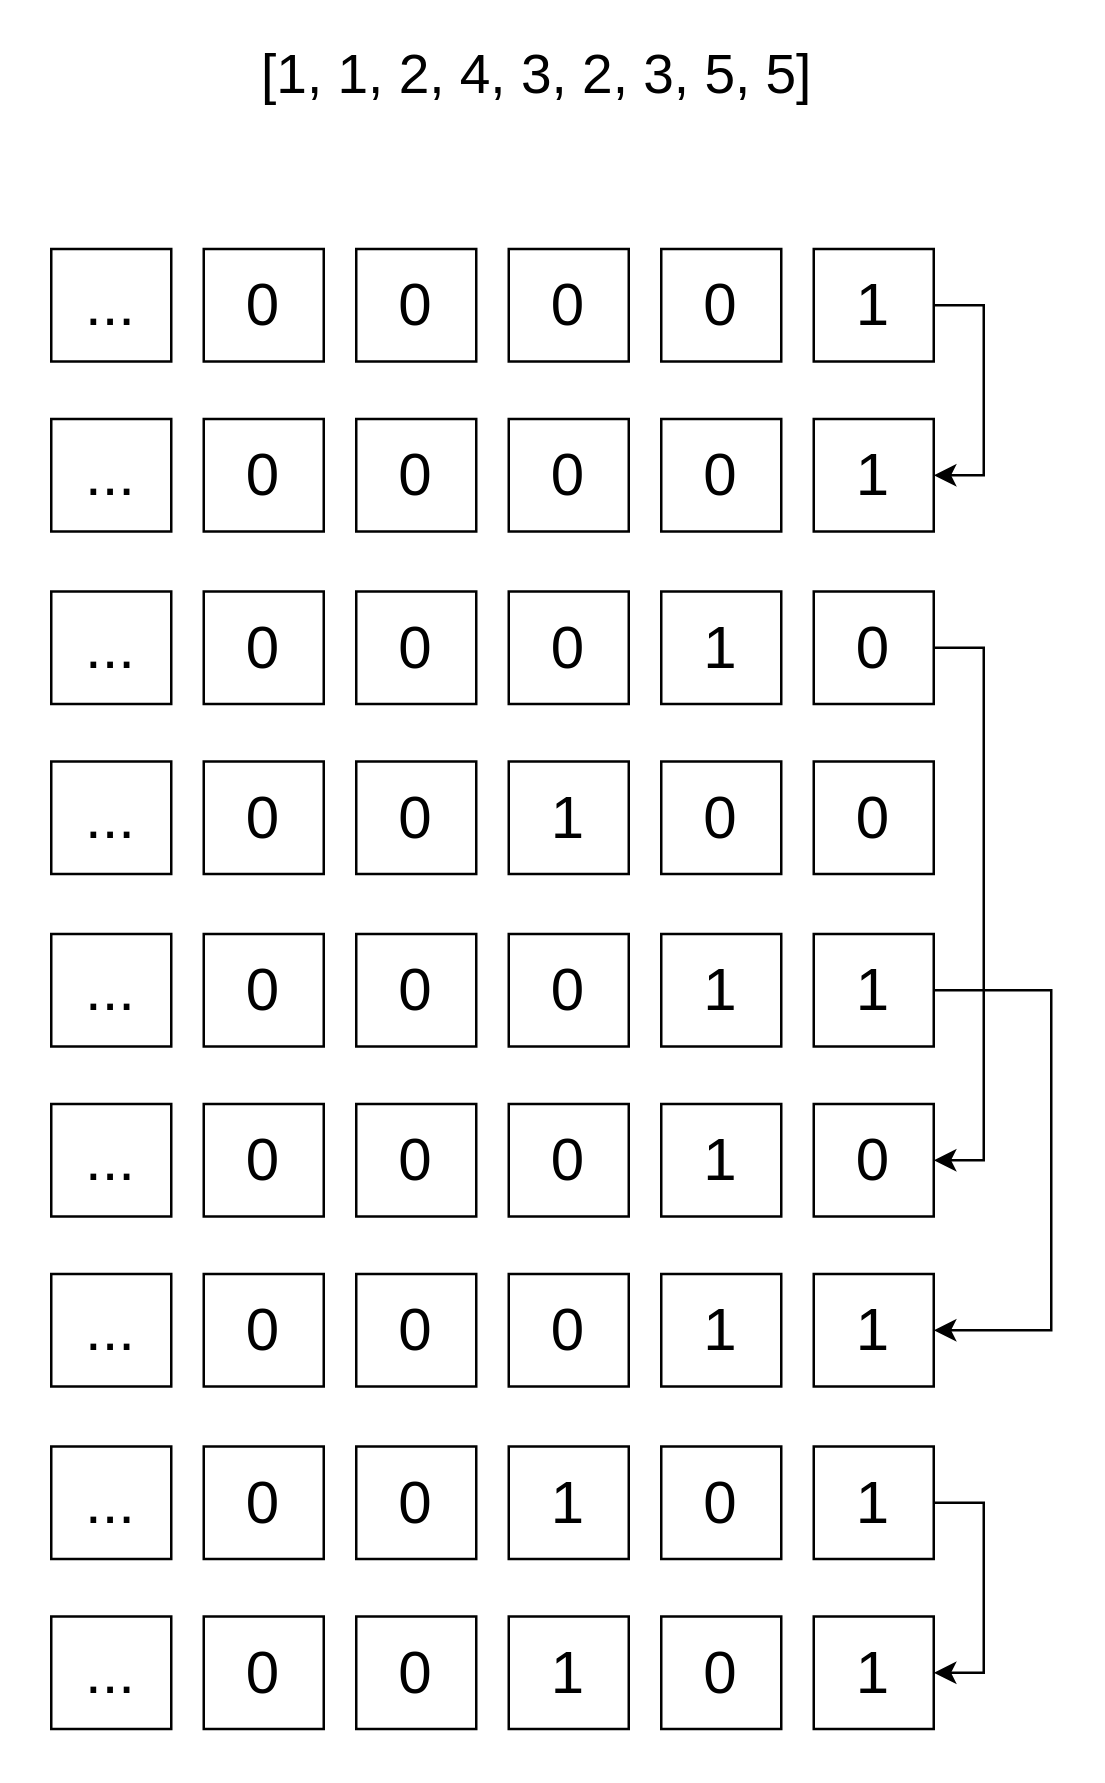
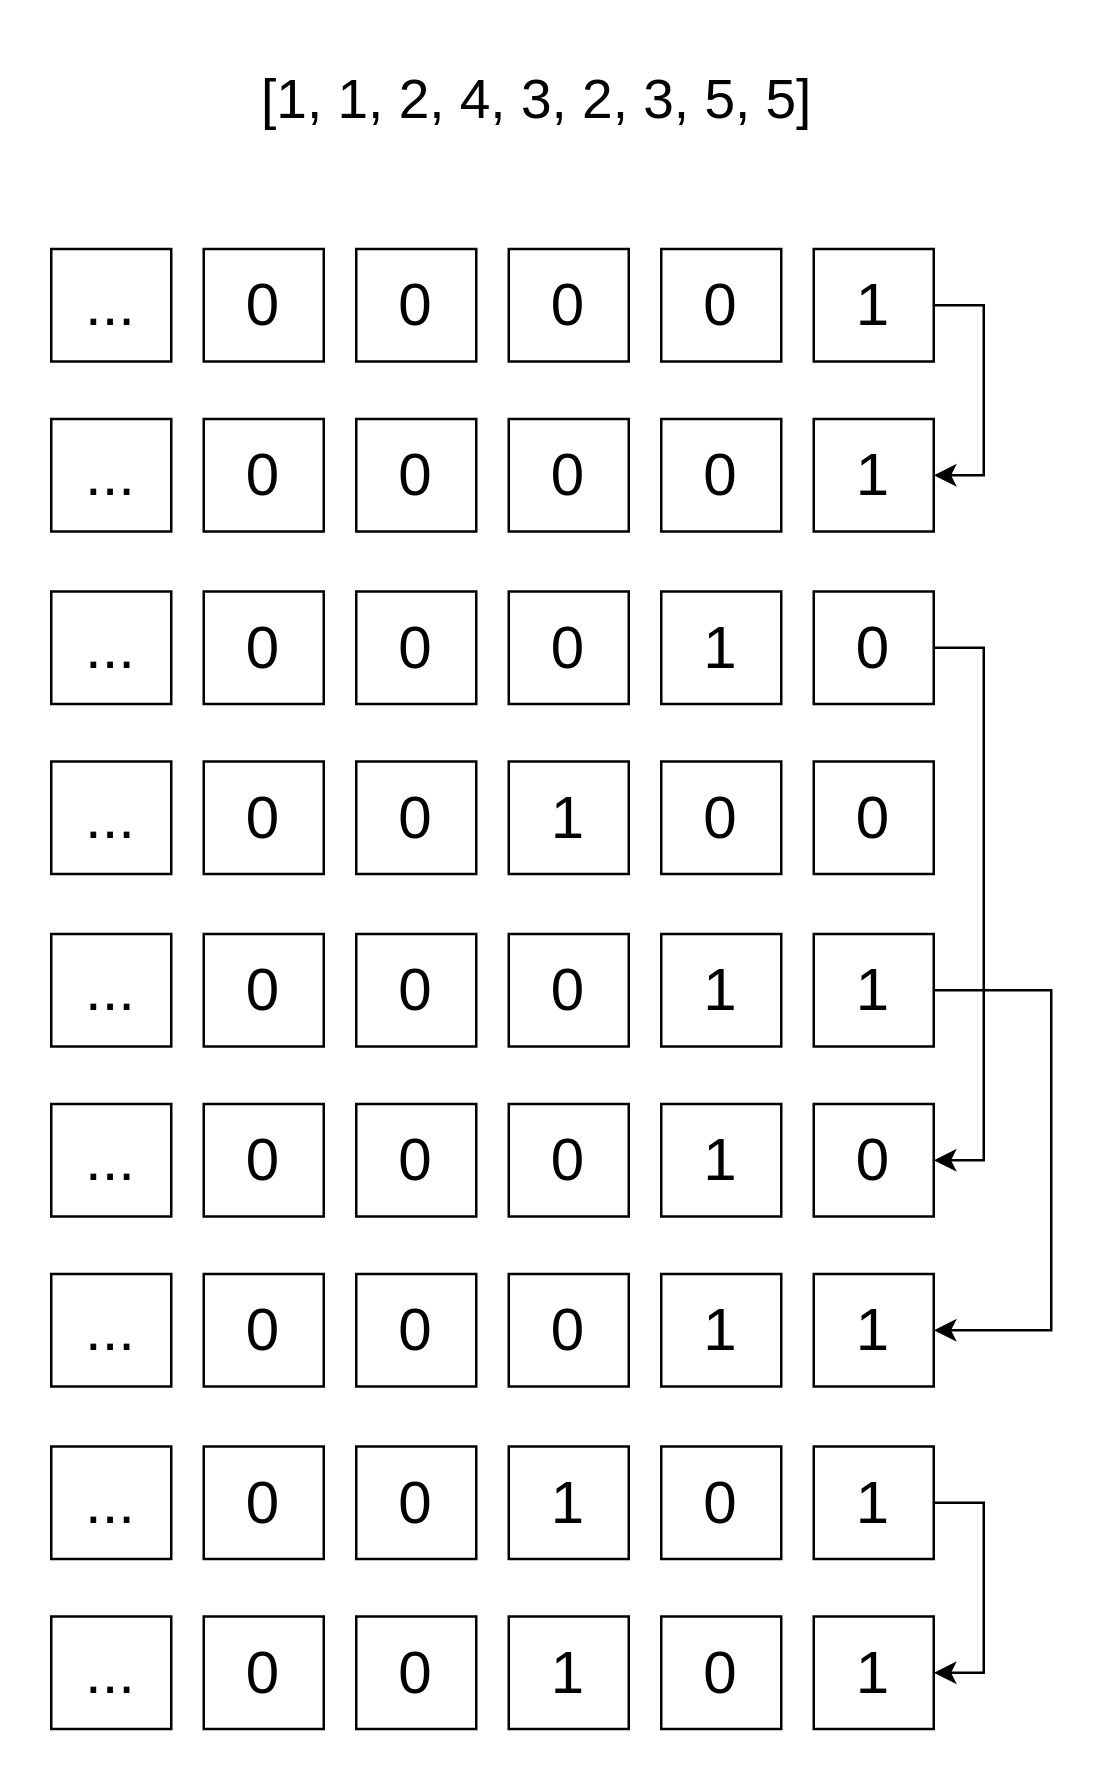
- <mxCell id="2" value="[1, 1, 2, 4, 3, 2, 3, 5, 5]" style="text;whiteSpace=wrap;html=1;fontSize=22;align=center;" parent="1" vertex="1"><mxGeometry x="66" y="10" width="297" height="39" as="geometry" /></mxCell>
+ <mxCell id="2" value="[1, 1, 2, 4, 3, 2, 3, 5, 5]" style="text;whiteSpace=wrap;html=1;fontSize=22;align=center;" parent="1" vertex="1"><mxGeometry x="66" y="20" width="297" height="39" as="geometry" /></mxCell>
